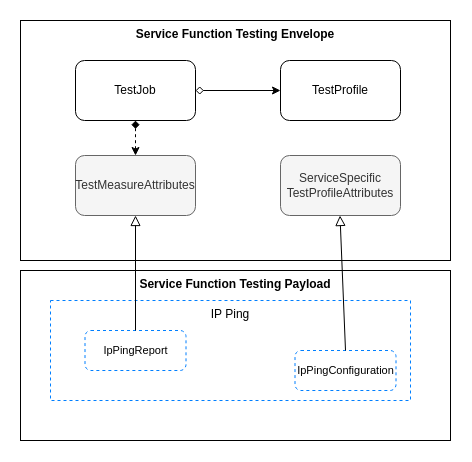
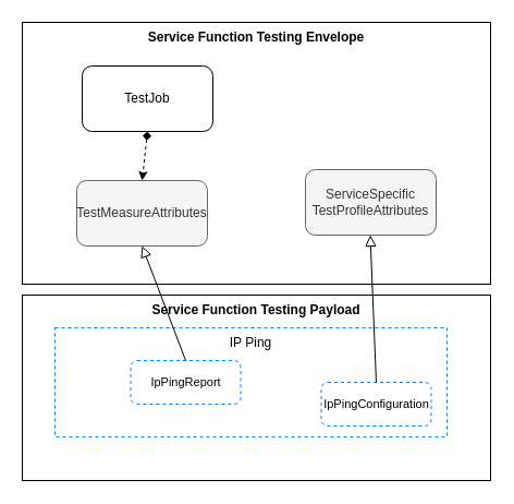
- <mxCell id="7" value="" style="endArrow=classic;html=1;startArrow=diamond;startFill=0;exitX=1;exitY=0.5;exitDx=0;exitDy=0;" parent="1" source="3" target="4" edge="1"><mxGeometry width="50" height="50" relative="1" as="geometry"><mxPoint x="145" y="130" as="sourcePoint" /><mxPoint x="145" y="165" as="targetPoint" /></mxGeometry></mxCell>
- <mxCell id="4" value="TestProfile" style="rounded=1;whiteSpace=wrap;html=1;" parent="1" vertex="1"><mxGeometry x="280" y="60" width="120" height="60" as="geometry" /></mxCell>
- <mxCell id="5" value="TestMeasureAttributes" style="rounded=1;html=1;whiteSpace=wrap;fillColor=#f5f5f5;strokeColor=#666666;fontColor=#333333;" parent="1" vertex="1"><mxGeometry x="75" y="155" width="120" height="60" as="geometry" /></mxCell>
+ <mxCell id="5" value="TestMeasureAttributes" style="rounded=1;html=1;whiteSpace=wrap;fillColor=#f5f5f5;strokeColor=#666666;fontColor=#333333;" parent="1" vertex="1"><mxGeometry x="70" y="165" width="120" height="60" as="geometry" /></mxCell>
- <mxCell id="11" value="IpPingReport" style="rounded=1;whiteSpace=wrap;html=1;dashed=1;strokeColor=#007FFF;fontSize=11;" parent="1" vertex="1"><mxGeometry x="84.5" y="330" width="101" height="40" as="geometry" /></mxCell>
+ <mxCell id="11" value="IpPingReport" style="rounded=1;whiteSpace=wrap;html=1;dashed=1;strokeColor=#007FFF;fontSize=11;" parent="1" vertex="1"><mxGeometry x="119.5" y="330" width="101" height="40" as="geometry" /></mxCell>
